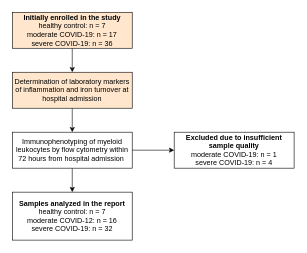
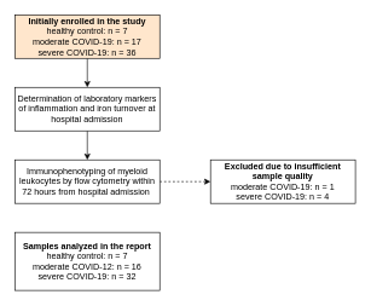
- <mxCell id="5" value="Determination of laboratory markers of inflammation and iron turnover at hospital admission" style="rounded=0;whiteSpace=wrap;html=1;fillColor=#ffe6cc;" parent="1" vertex="1"><mxGeometry x="20" y="120" width="200" height="60" as="geometry" /></mxCell>
+ <mxCell id="5" value="Determination of laboratory markers of inflammation and iron turnover at hospital admission" style="rounded=0;whiteSpace=wrap;html=1;" parent="1" vertex="1"><mxGeometry x="20" y="120" width="200" height="60" as="geometry" /></mxCell>
- <mxCell id="7" style="edgeStyle=orthogonalEdgeStyle;rounded=0;orthogonalLoop=1;jettySize=auto;html=1;entryX=0;entryY=0.5;entryDx=0;entryDy=0;" parent="1" source="8" target="10" edge="1"><mxGeometry relative="1" as="geometry" /></mxCell>
+ <mxCell id="7" style="edgeStyle=orthogonalEdgeStyle;rounded=0;orthogonalLoop=1;jettySize=auto;html=1;entryX=0;entryY=0.5;entryDx=0;entryDy=0;dashed=1;" parent="1" source="8" target="10" edge="1"><mxGeometry relative="1" as="geometry" /></mxCell>
- <mxCell id="6" style="edgeStyle=orthogonalEdgeStyle;rounded=0;orthogonalLoop=1;jettySize=auto;html=1;" parent="1" source="8" target="9" edge="1"><mxGeometry relative="1" as="geometry" /></mxCell>
